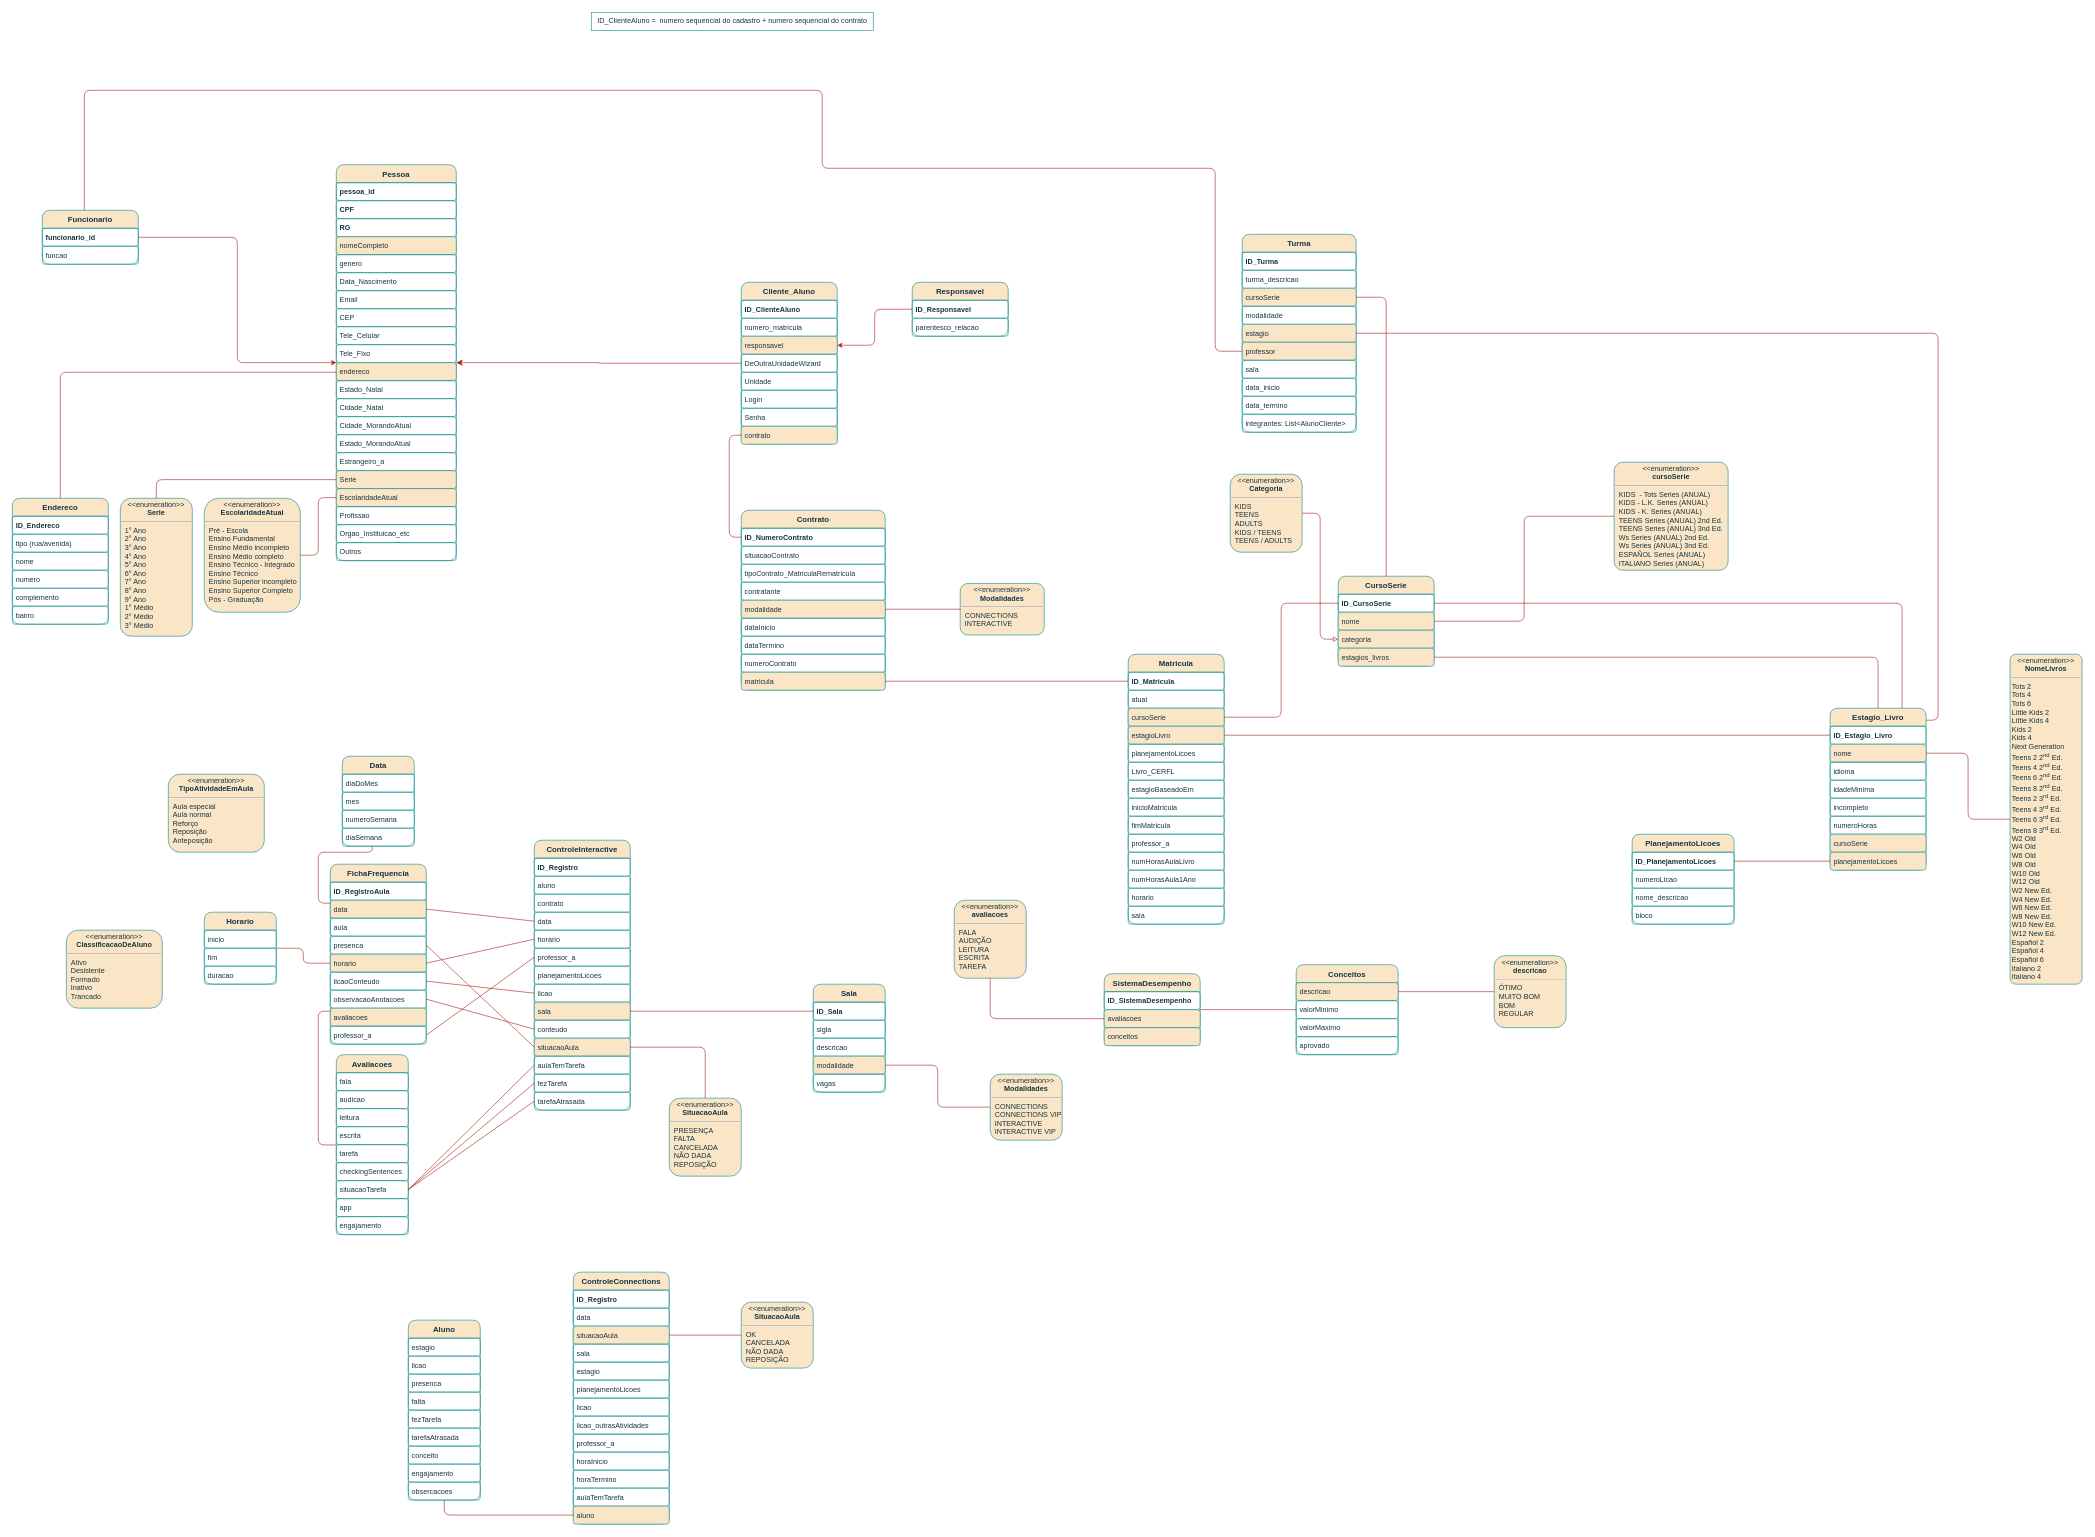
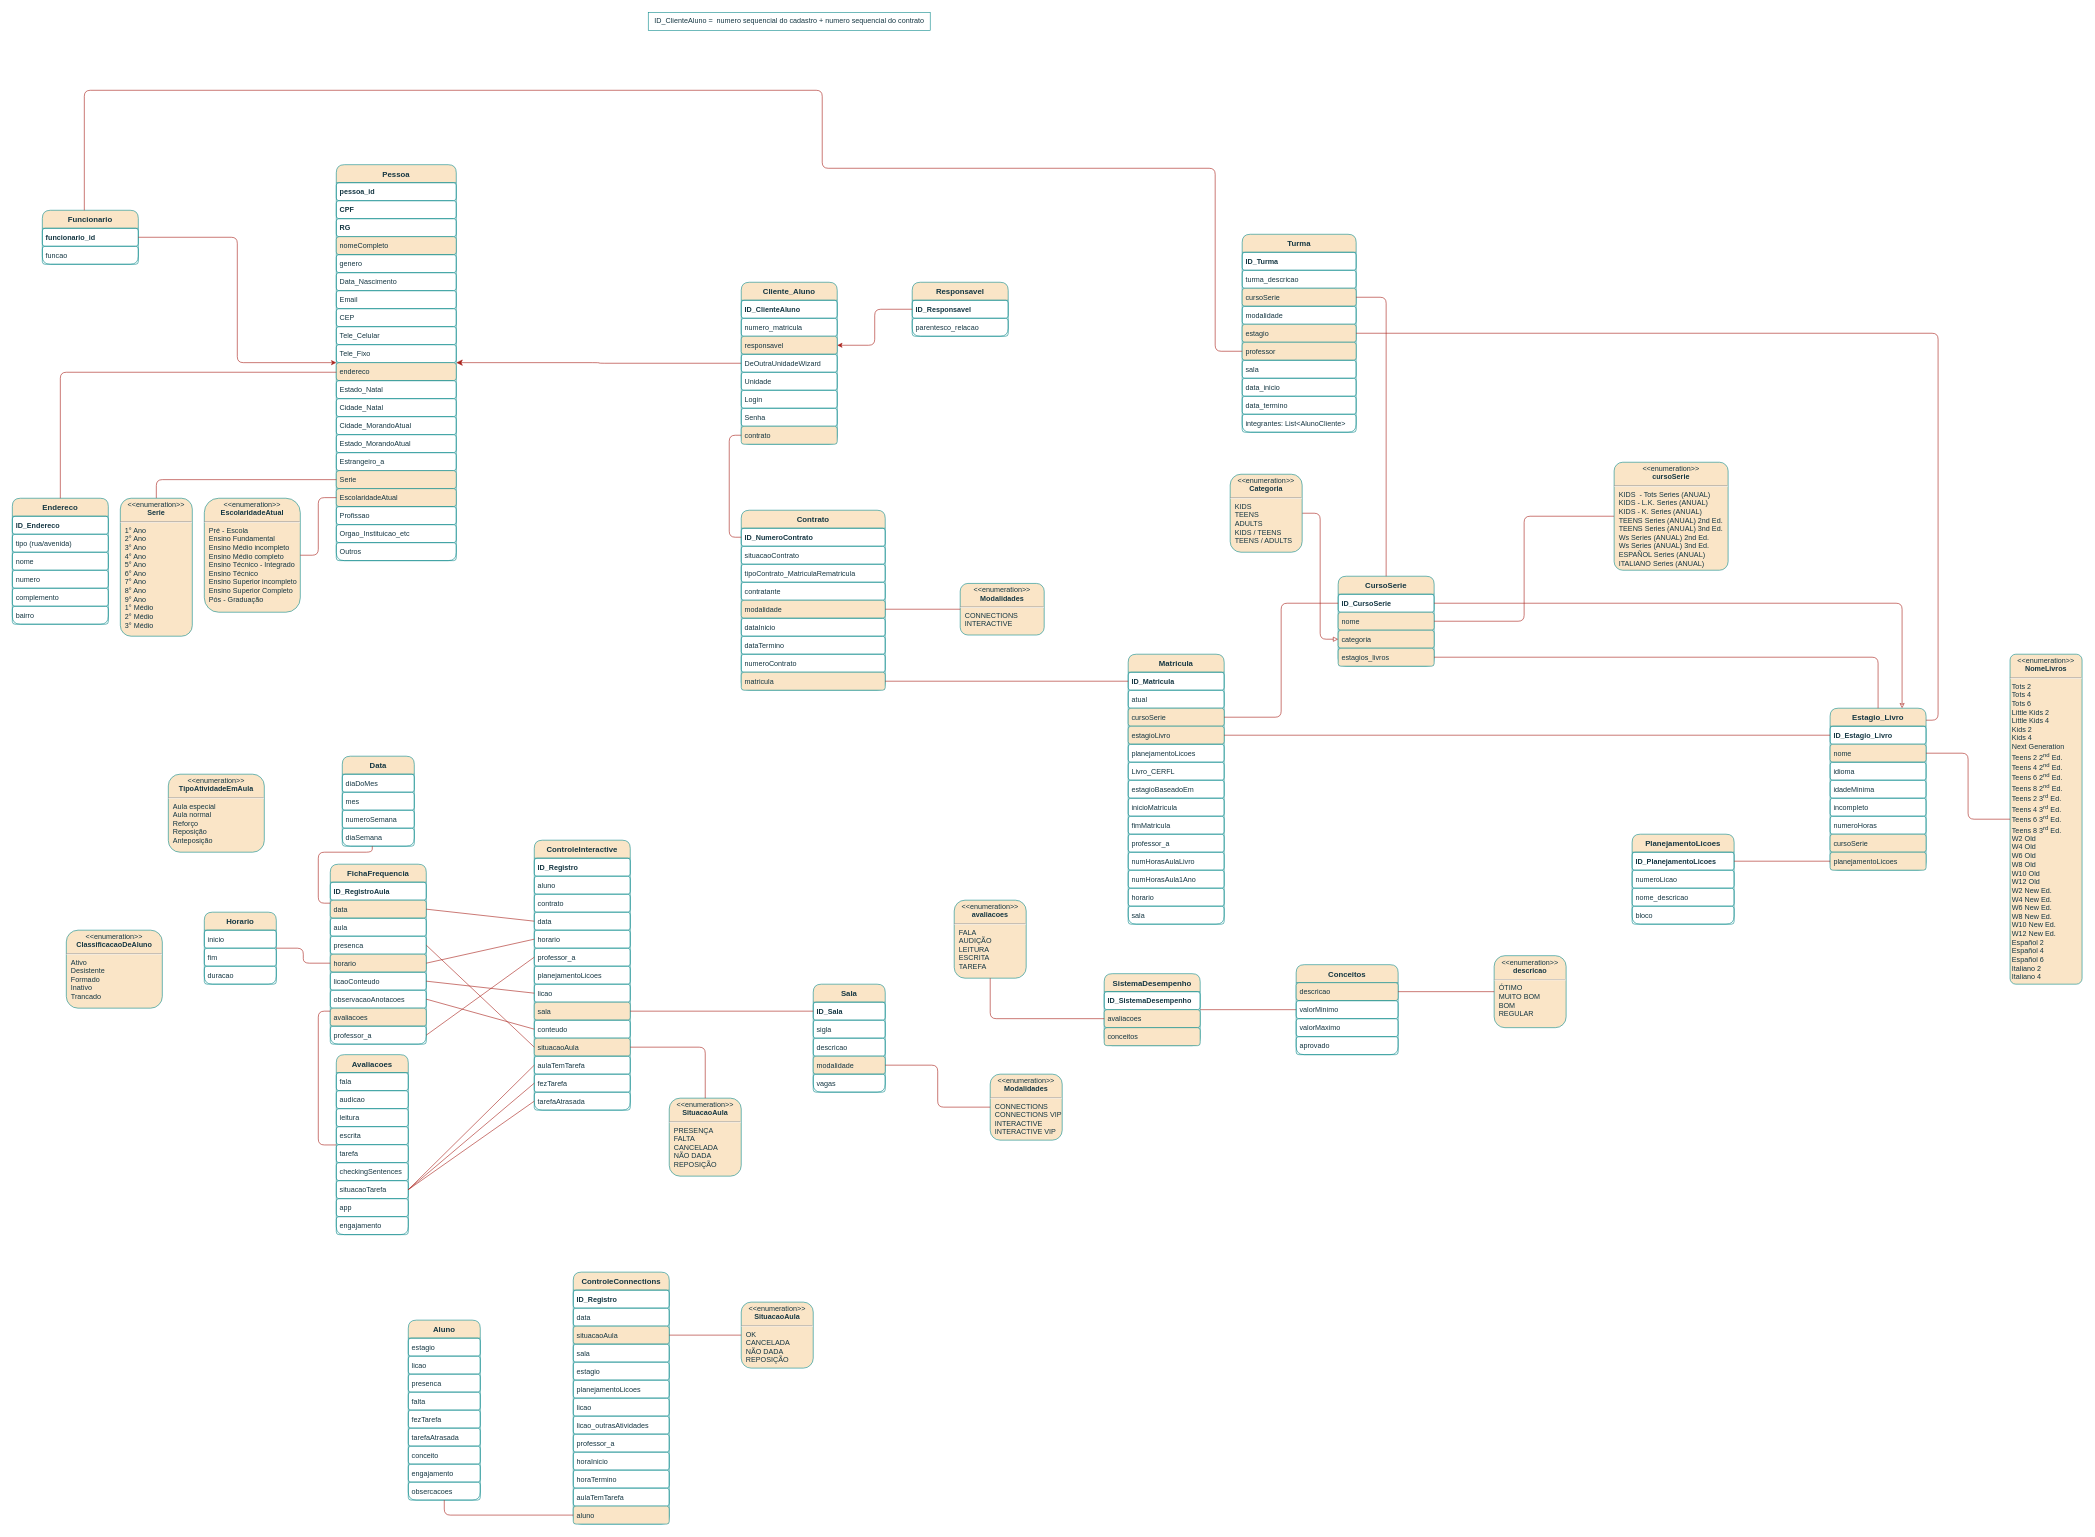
- <mxCell id="116" value="ID_ClienteAluno =&amp;nbsp; numero sequencial do cadastro + numero sequencial do contrato" style="text;html=1;align=center;verticalAlign=middle;resizable=0;points=[];autosize=1;strokeColor=#0F8B8D;fillColor=none;fontColor=#143642;labelBackgroundColor=none;" vertex="1" parent="1"><mxGeometry x="985" y="20" width="470" height="30" as="geometry" /></mxCell>
+ <mxCell id="116" value="ID_ClienteAluno =&amp;nbsp; numero sequencial do cadastro + numero sequencial do contrato" style="text;html=1;align=center;verticalAlign=middle;resizable=0;points=[];autosize=1;strokeColor=#0F8B8D;fillColor=none;fontColor=#143642;labelBackgroundColor=none;" vertex="1" parent="1"><mxGeometry x="1080" y="20" width="470" height="30" as="geometry" /></mxCell>
- <mxCell id="106" style="edgeStyle=orthogonalEdgeStyle;rounded=1;jumpSize=6;orthogonalLoop=1;jettySize=auto;html=1;fontFamily=Helvetica;fontSize=12;fontColor=default;endArrow=none;endFill=0;labelBackgroundColor=none;strokeColor=#A8201A;exitX=1;exitY=0.5;exitDx=0;exitDy=0;entryX=0.75;entryY=0;entryDx=0;entryDy=0;" edge="1" parent="1" source="35" target="91"><mxGeometry relative="1" as="geometry" /></mxCell>
+ <mxCell id="106" style="edgeStyle=orthogonalEdgeStyle;rounded=1;jumpSize=6;orthogonalLoop=1;jettySize=auto;html=1;fontFamily=Helvetica;fontSize=12;fontColor=default;endArrow=classic;endFill=0;labelBackgroundColor=none;strokeColor=#A8201A;exitX=1;exitY=0.5;exitDx=0;exitDy=0;entryX=0.75;entryY=0;entryDx=0;entryDy=0;" edge="1" parent="1" source="35" target="91"><mxGeometry relative="1" as="geometry" /></mxCell>
